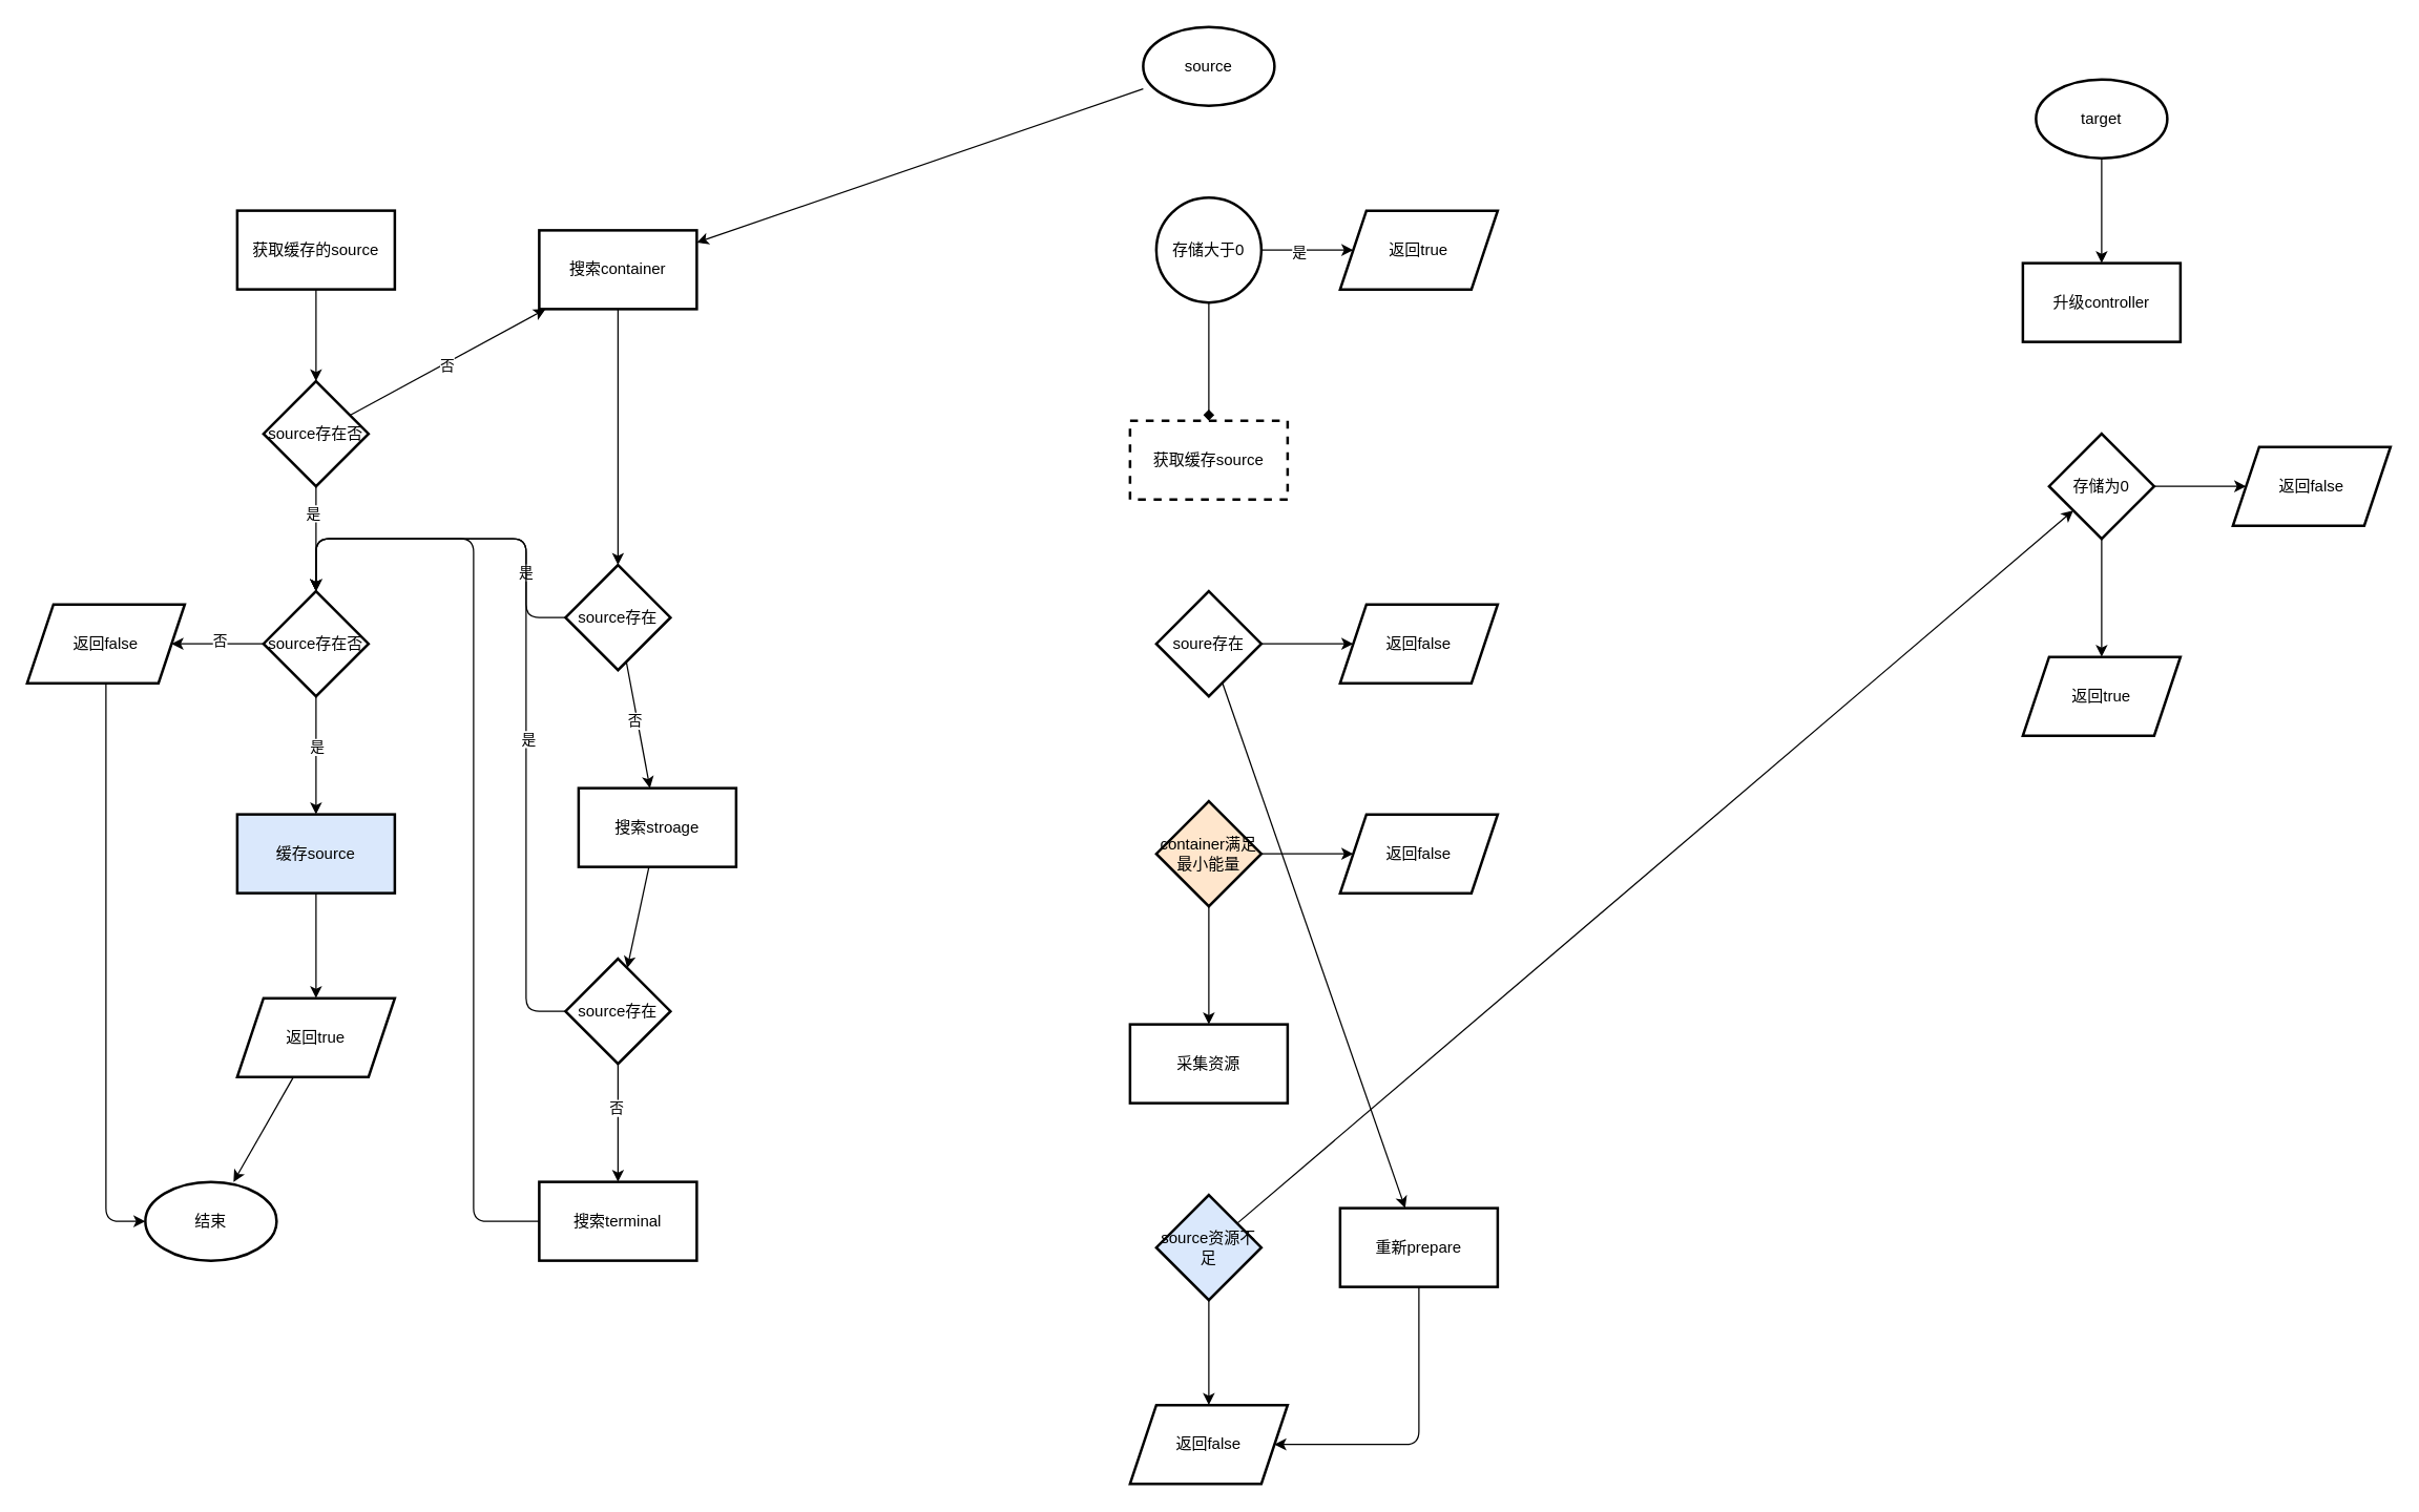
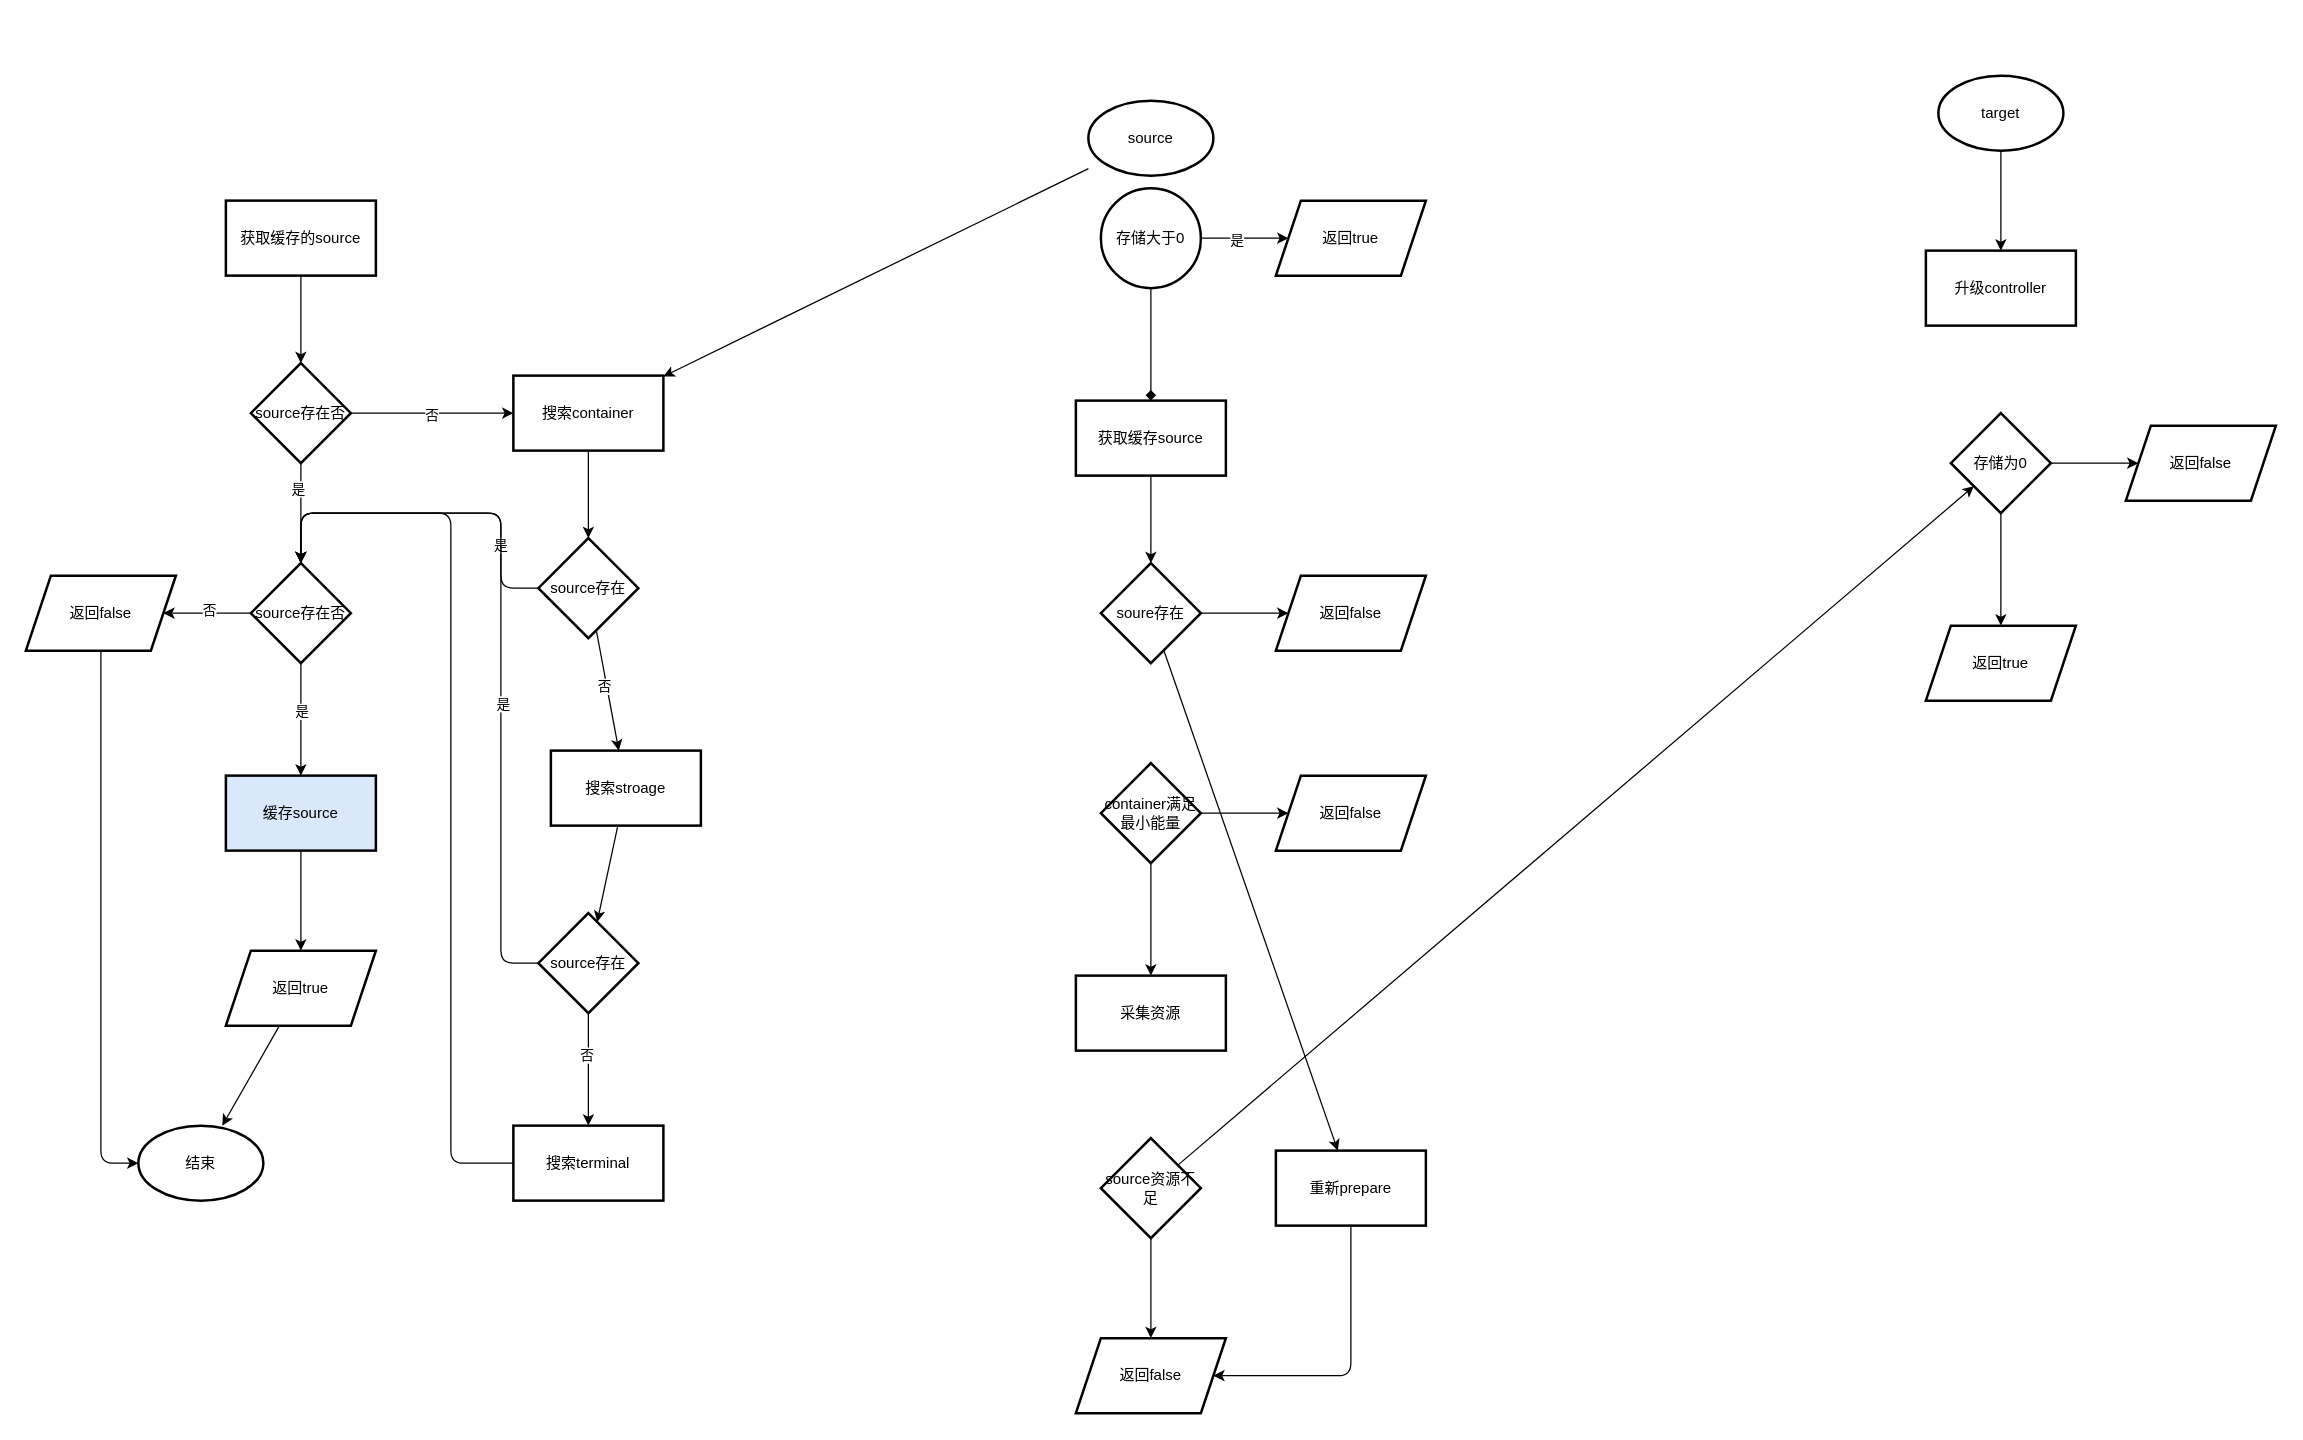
- <mxCell id="38" value="source" style="strokeWidth=2;html=1;shape=mxgraph.flowchart.start_1;whiteSpace=wrap;" vertex="1" parent="1"><mxGeometry x="870" y="20" width="100" height="60" as="geometry" /></mxCell>
+ <mxCell id="38" value="source" style="strokeWidth=2;html=1;shape=mxgraph.flowchart.start_1;whiteSpace=wrap;" vertex="1" parent="1"><mxGeometry x="870" y="80" width="100" height="60" as="geometry" /></mxCell>
- <mxCell id="10" value="搜索container" style="whiteSpace=wrap;html=1;strokeWidth=2;" vertex="1" parent="1"><mxGeometry x="410" y="175" width="120" height="60" as="geometry" /></mxCell>
+ <mxCell id="10" value="搜索container" style="whiteSpace=wrap;html=1;strokeWidth=2;" vertex="1" parent="1"><mxGeometry x="410" y="300" width="120" height="60" as="geometry" /></mxCell>
- <mxCell id="45" value="获取缓存source" style="whiteSpace=wrap;html=1;strokeWidth=2;dashed=1;" vertex="1" parent="1"><mxGeometry x="860" y="320" width="120" height="60" as="geometry" /></mxCell>
+ <mxCell id="45" value="获取缓存source" style="whiteSpace=wrap;html=1;strokeWidth=2;" vertex="1" parent="1"><mxGeometry x="860" y="320" width="120" height="60" as="geometry" /></mxCell>
+ <mxCell id="44" value="" style="edgeStyle=none;html=1;" edge="1" parent="1" source="45" target="48"><mxGeometry relative="1" as="geometry" /></mxCell>
- <mxCell id="52" value="container满足最小能量" style="rhombus;whiteSpace=wrap;html=1;strokeWidth=2;fillColor=#ffe6cc;" vertex="1" parent="1"><mxGeometry x="880" y="610" width="80" height="80" as="geometry" /></mxCell>
+ <mxCell id="52" value="container满足最小能量" style="rhombus;whiteSpace=wrap;html=1;strokeWidth=2;" vertex="1" parent="1"><mxGeometry x="880" y="610" width="80" height="80" as="geometry" /></mxCell>
- <mxCell id="57" value="source资源不足" style="rhombus;whiteSpace=wrap;html=1;strokeWidth=2;fillColor=#dae8fc;" vertex="1" parent="1"><mxGeometry x="880" y="910" width="80" height="80" as="geometry" /></mxCell>
+ <mxCell id="57" value="source资源不足" style="rhombus;whiteSpace=wrap;html=1;strokeWidth=2;" vertex="1" parent="1"><mxGeometry x="880" y="910" width="80" height="80" as="geometry" /></mxCell>
